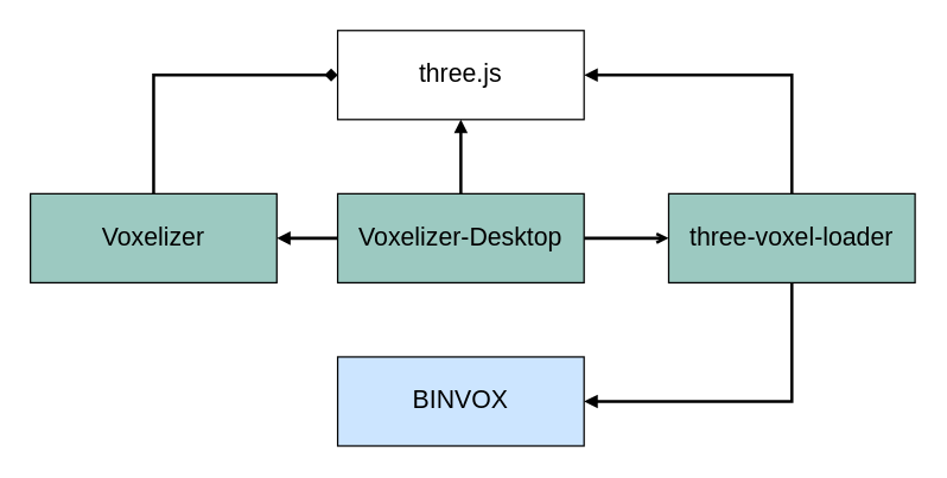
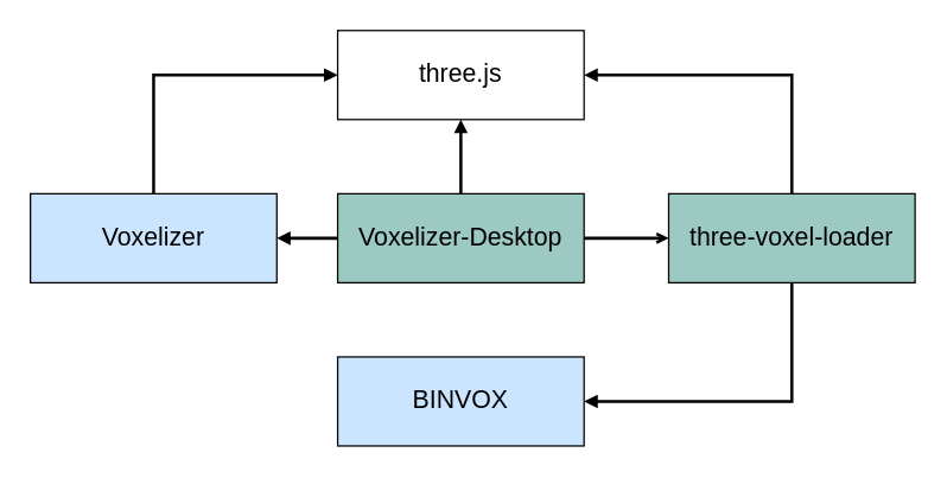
- <mxCell id="2" style="edgeStyle=orthogonalEdgeStyle;rounded=0;orthogonalLoop=1;jettySize=auto;html=1;exitX=0.5;exitY=0;exitDx=0;exitDy=0;entryX=0;entryY=0.5;entryDx=0;entryDy=0;startSize=4;endArrow=diamond;endFill=1;endSize=4;strokeWidth=2;" parent="1" source="3" target="11" edge="1"><mxGeometry relative="1" as="geometry" /></mxCell>
+ <mxCell id="2" style="edgeStyle=orthogonalEdgeStyle;rounded=0;orthogonalLoop=1;jettySize=auto;html=1;exitX=0.5;exitY=0;exitDx=0;exitDy=0;entryX=0;entryY=0.5;entryDx=0;entryDy=0;startSize=4;endArrow=block;endFill=1;endSize=4;strokeWidth=2;" parent="1" source="3" target="11" edge="1"><mxGeometry relative="1" as="geometry" /></mxCell>
- <mxCell id="3" value="&lt;font style=&quot;font-size: 17px&quot;&gt;Voxelizer&lt;/font&gt;" style="rounded=0;whiteSpace=wrap;html=1;strokeWidth=1;fillColor=#9cc9c1;" parent="1" vertex="1"><mxGeometry x="20" y="130" width="166" height="60" as="geometry" /></mxCell>
+ <mxCell id="3" value="&lt;font style=&quot;font-size: 17px&quot;&gt;Voxelizer&lt;/font&gt;" style="rounded=0;whiteSpace=wrap;html=1;strokeWidth=1;fillColor=#cce5ff;" parent="1" vertex="1"><mxGeometry x="20" y="130" width="166" height="60" as="geometry" /></mxCell>
